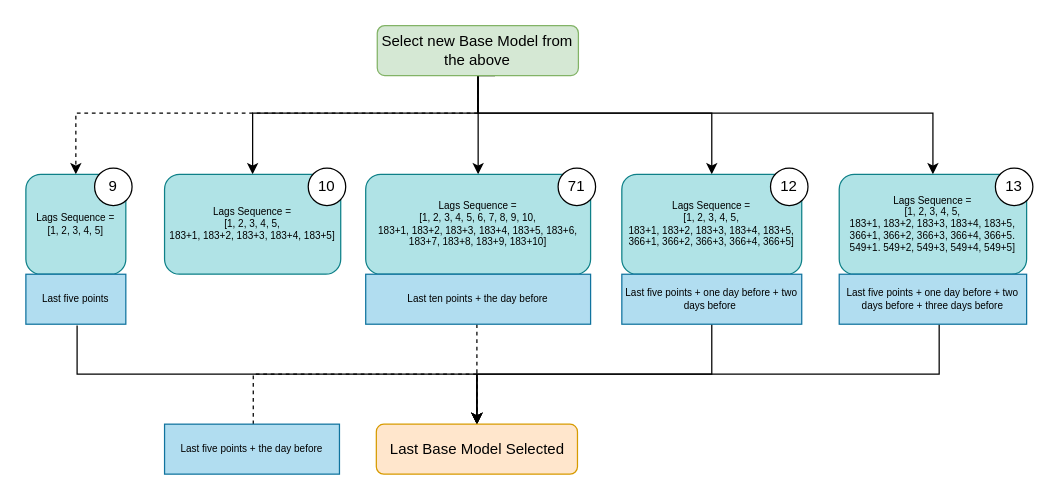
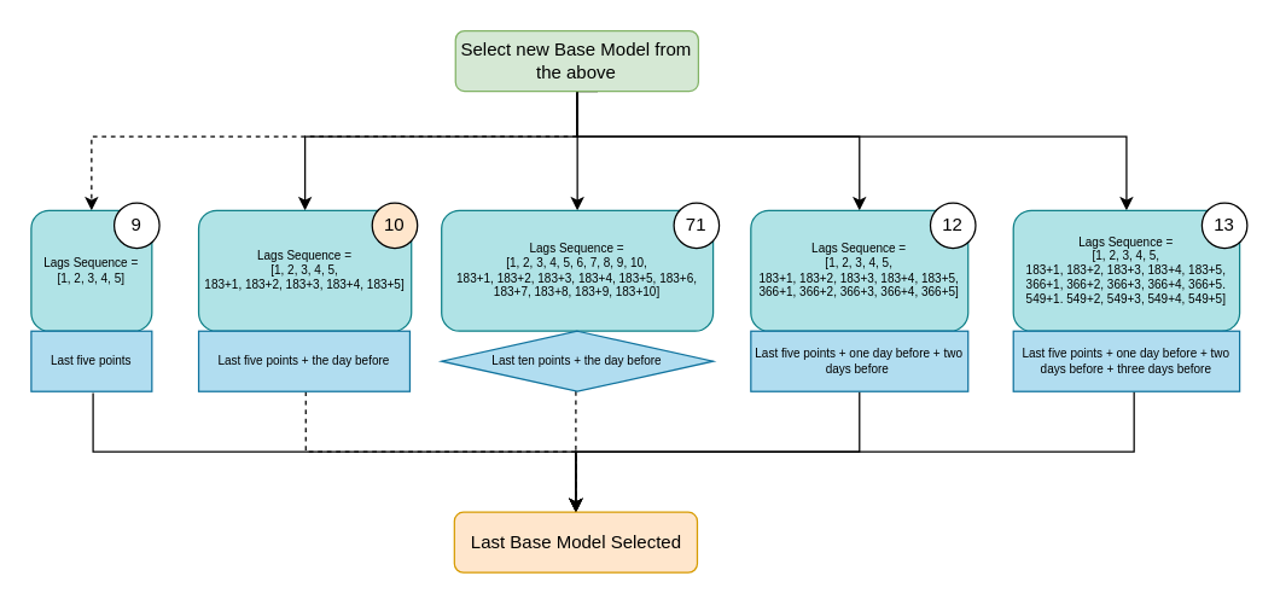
- <mxCell id="25" value="10" style="ellipse;whiteSpace=wrap;html=1;" parent="1" vertex="1"><mxGeometry x="246" y="134" width="30" height="30" as="geometry" /></mxCell>
+ <mxCell id="25" value="10" style="ellipse;whiteSpace=wrap;html=1;fillColor=#ffe6cc;" parent="1" vertex="1"><mxGeometry x="246" y="134" width="30" height="30" as="geometry" /></mxCell>
- <mxCell id="18" value="&lt;font style=&quot;font-size: 8px;&quot;&gt;Last ten points + the day before&lt;/font&gt;" style="rounded=0;whiteSpace=wrap;html=1;fillColor=#b1ddf0;strokeColor=#10739e;fontSize=8;" parent="1" vertex="1"><mxGeometry x="292" y="219" width="180" height="40" as="geometry" /></mxCell>
+ <mxCell id="18" value="&lt;font style=&quot;font-size: 8px;&quot;&gt;Last ten points + the day before&lt;/font&gt;" style="rhombus;whiteSpace=wrap;html=1;fillColor=#b1ddf0;strokeColor=#10739e;fontSize=8;" parent="1" vertex="1"><mxGeometry x="292" y="219" width="180" height="40" as="geometry" /></mxCell>
- <mxCell id="16" value="&lt;font style=&quot;font-size: 8px;&quot;&gt;Last five points + the day before&lt;/font&gt;" style="rounded=0;whiteSpace=wrap;html=1;fillColor=#b1ddf0;strokeColor=#10739e;fontSize=8;" parent="1" vertex="1"><mxGeometry x="131" y="339" width="140" height="40" as="geometry" /></mxCell>
+ <mxCell id="16" value="&lt;font style=&quot;font-size: 8px;&quot;&gt;Last five points + the day before&lt;/font&gt;" style="rounded=0;whiteSpace=wrap;html=1;fillColor=#b1ddf0;strokeColor=#10739e;fontSize=8;" parent="1" vertex="1"><mxGeometry x="131" y="219" width="140" height="40" as="geometry" /></mxCell>
